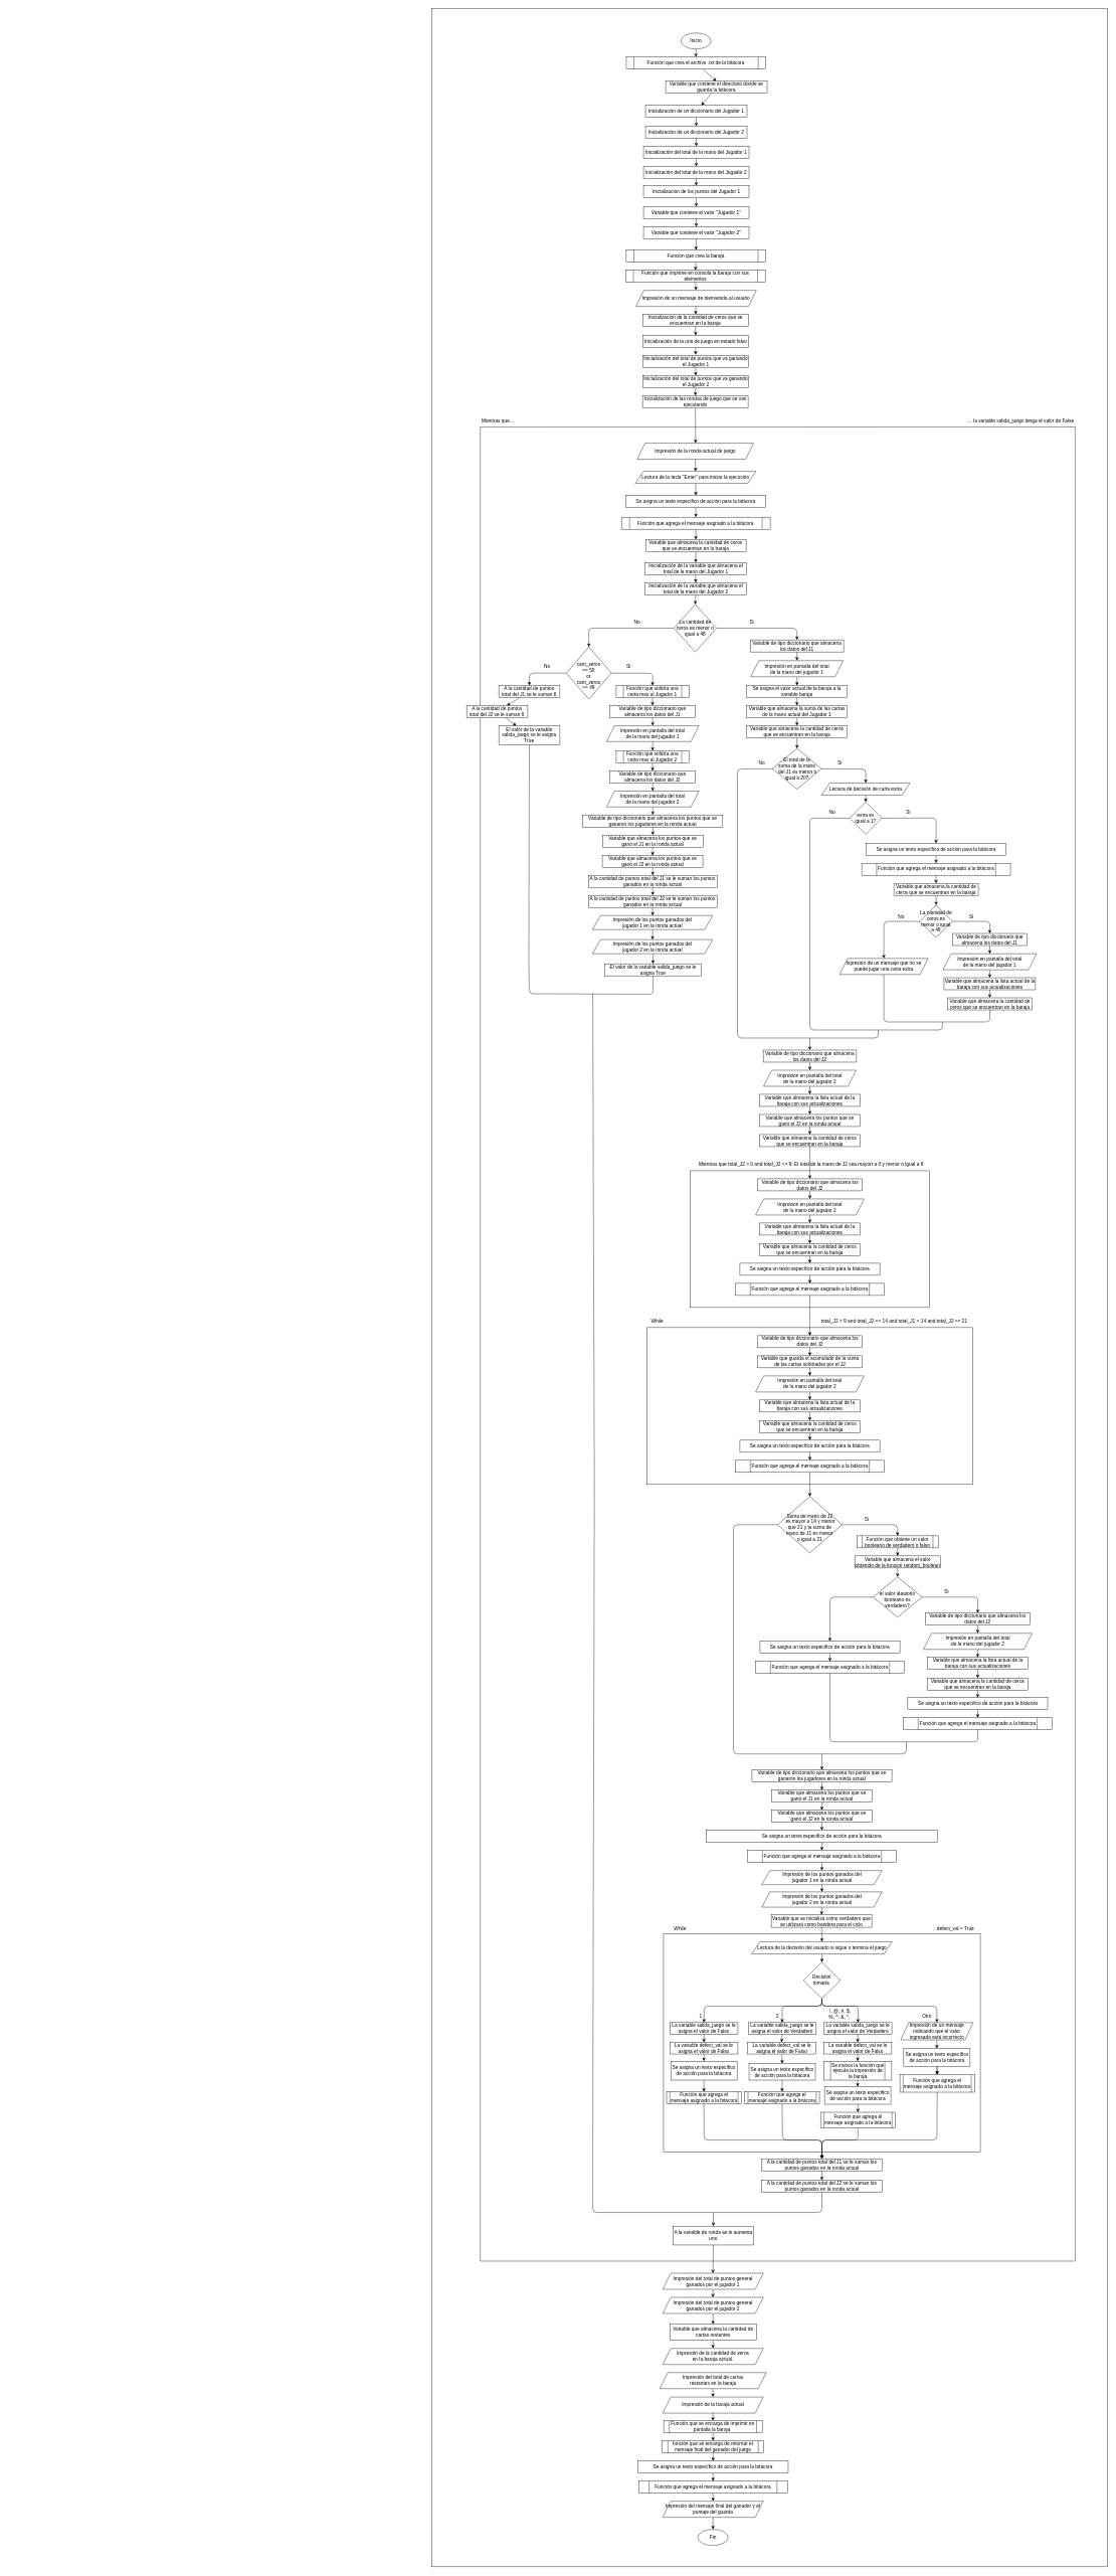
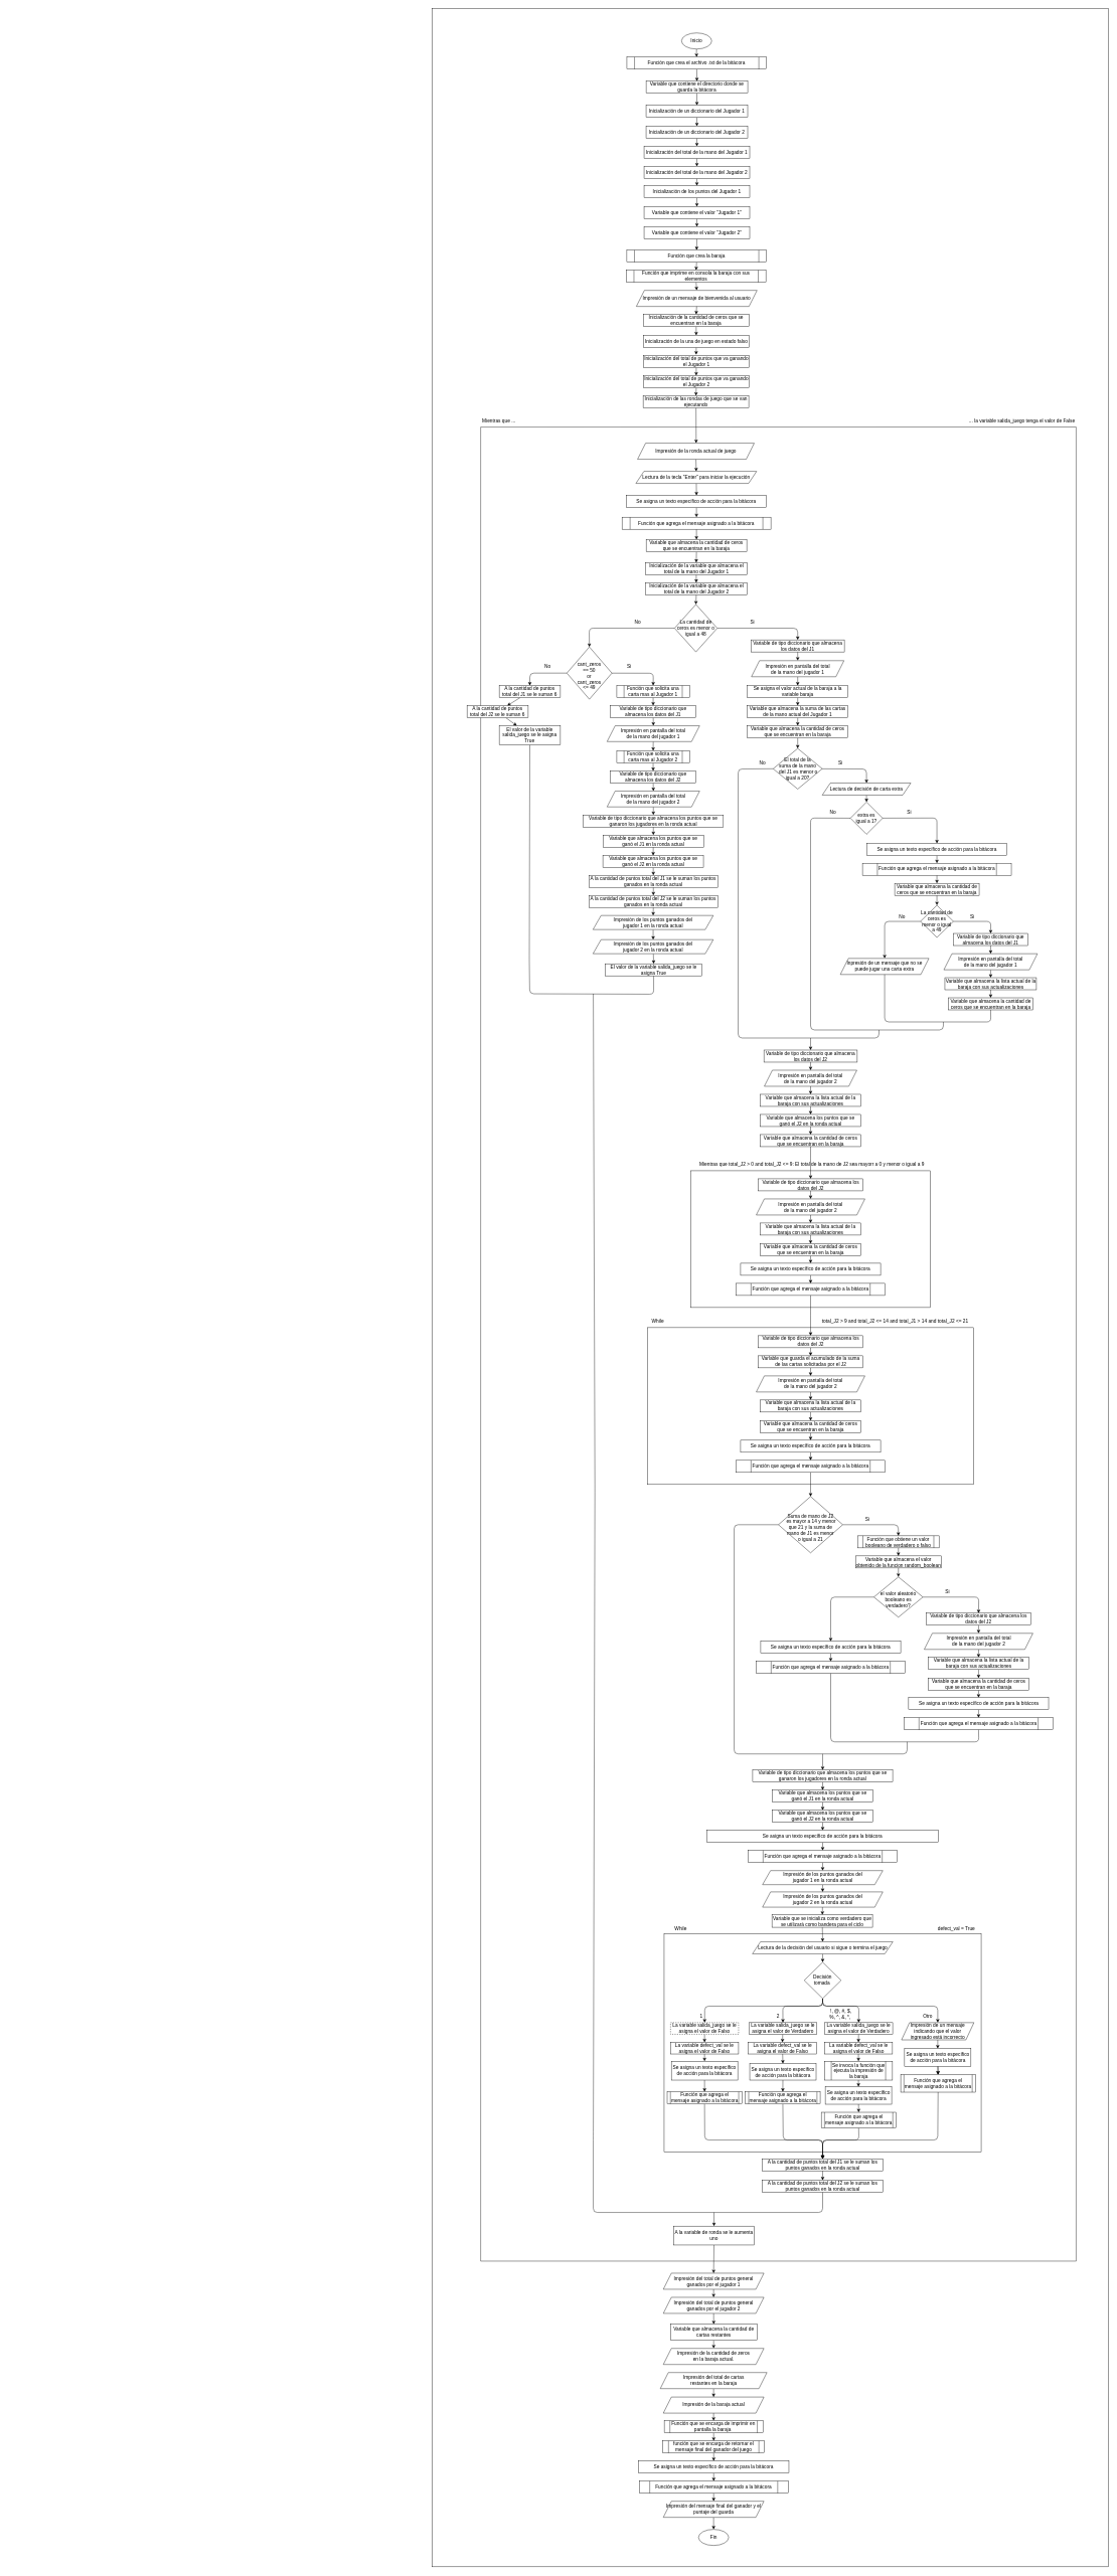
- <mxCell id="262" value="Variable que contiene el directorio donde se guarda la bitácora" style="whiteSpace=wrap;html=1;" vertex="1" parent="1"><mxGeometry x="1655.31" y="200" width="252.5" height="30" as="geometry" /></mxCell>
+ <mxCell id="262" value="Variable que contiene el directorio donde se guarda la bitácora" style="whiteSpace=wrap;html=1;" vertex="1" parent="1"><mxGeometry x="1605.31" y="200" width="252.5" height="30" as="geometry" /></mxCell>
- <mxCell id="105" value="La variable salida_juego se le asigna el valor de Falso" style="rounded=0;whiteSpace=wrap;html=1;" vertex="1" parent="1"><mxGeometry x="1666" y="5027" width="169" height="29" as="geometry" /></mxCell>
+ <mxCell id="105" value="La variable salida_juego se le asigna el valor de Falso" style="rounded=0;whiteSpace=wrap;html=1;dashed=1;" vertex="1" parent="1"><mxGeometry x="1666" y="5027" width="169" height="29" as="geometry" /></mxCell>
